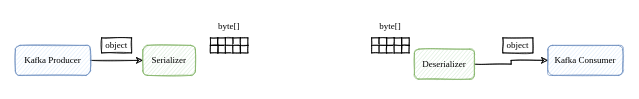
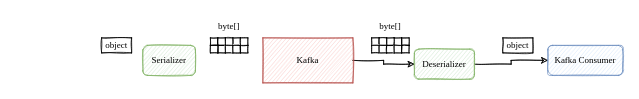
- <mxCell id="13" value="Kafka Producer" style="rounded=1;whiteSpace=wrap;html=1;sketch=1;fontFamily=Comic Sans MS;fillColor=#dae8fc;strokeColor=#6c8ebf;" vertex="1" parent="1"><mxGeometry x="20" y="60" width="100" height="40" as="geometry" /></mxCell>
- <mxCell id="12" value="" style="edgeStyle=orthogonalEdgeStyle;rounded=0;orthogonalLoop=1;jettySize=auto;html=1;fontFamily=Comic Sans MS;sketch=1;" edge="1" parent="1" source="13" target="14"><mxGeometry relative="1" as="geometry" /></mxCell>
+ <mxCell id="17" value="Kafka" style="rounded=0;whiteSpace=wrap;html=1;sketch=1;fontFamily=Comic Sans MS;fillColor=#f8cecc;strokeColor=#b85450;" vertex="1" parent="1"><mxGeometry x="350" y="50" width="120" height="60" as="geometry" /></mxCell>
+ <mxCell id="16" style="edgeStyle=orthogonalEdgeStyle;rounded=0;sketch=1;orthogonalLoop=1;jettySize=auto;html=1;exitX=1;exitY=0.5;exitDx=0;exitDy=0;entryX=0;entryY=0.5;entryDx=0;entryDy=0;fontFamily=Comic Sans MS;" edge="1" parent="1" source="17" target="20"><mxGeometry relative="1" as="geometry" /></mxCell>
